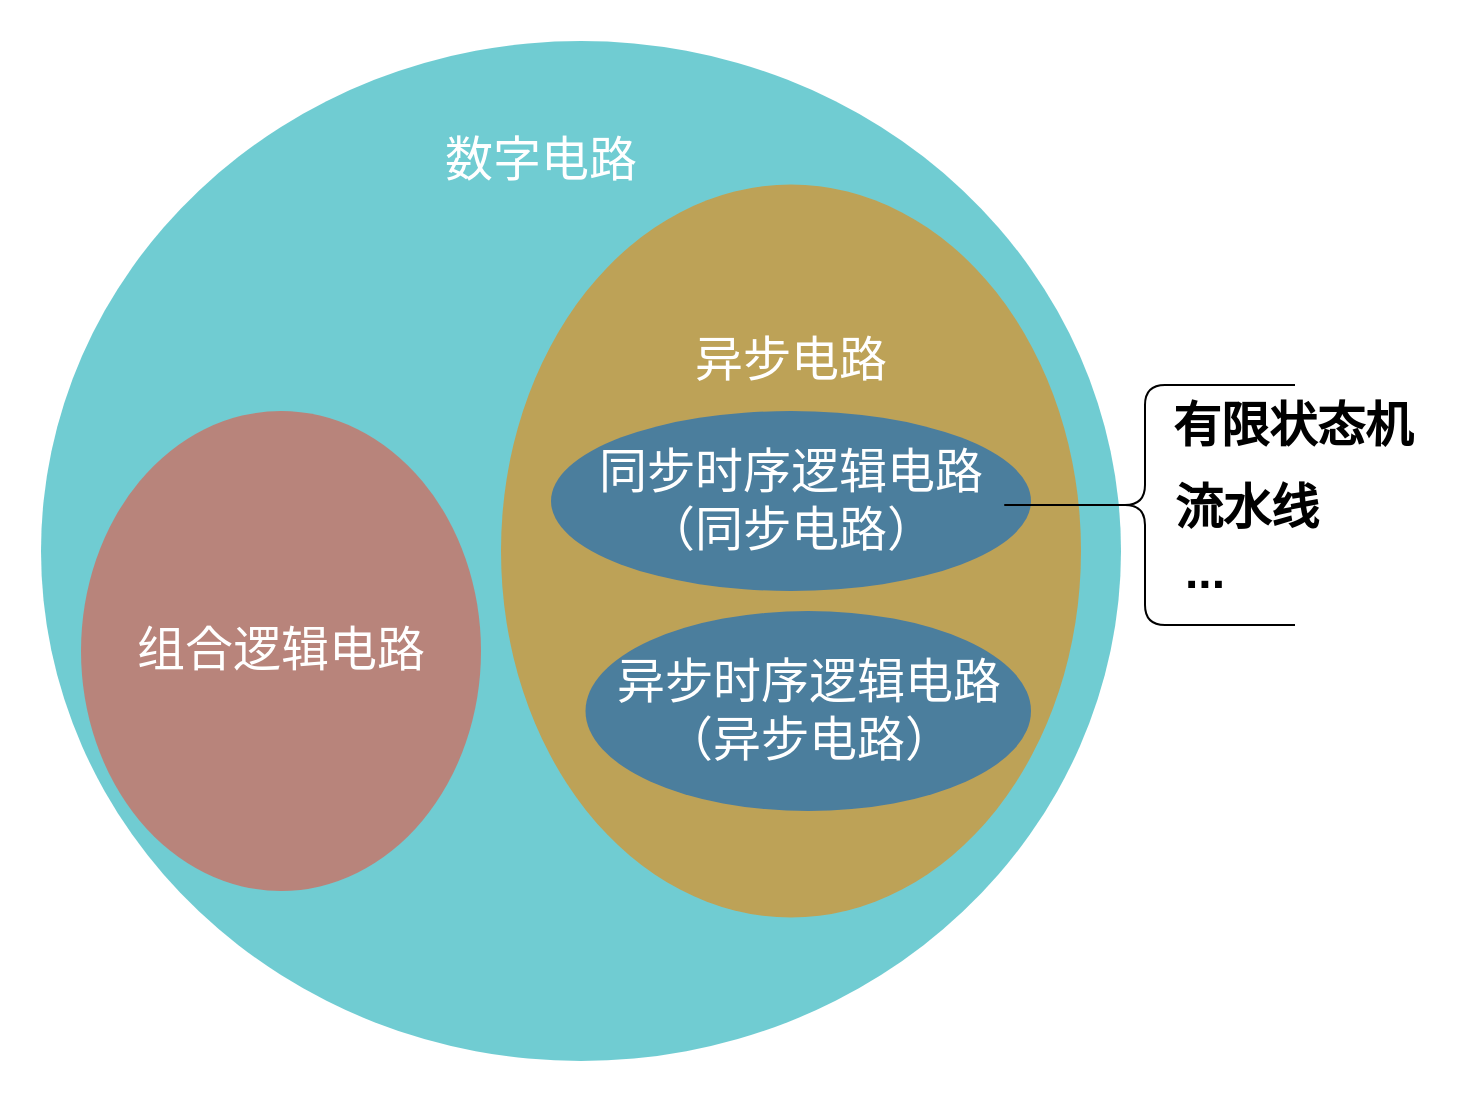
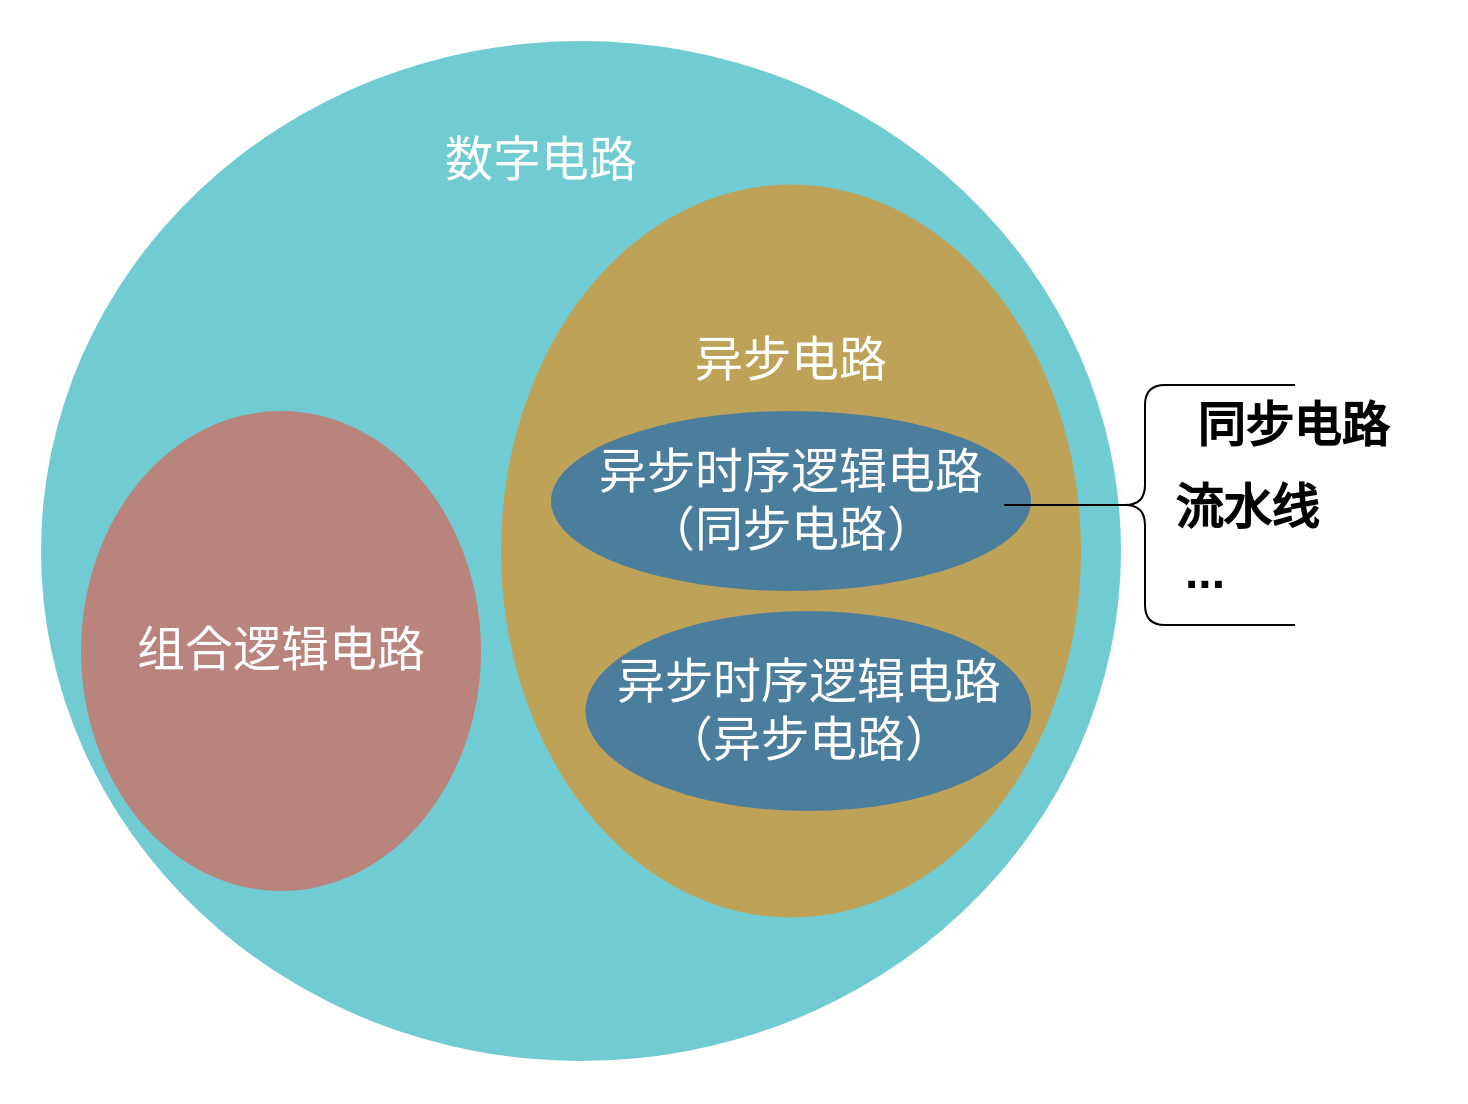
- <mxCell id="10" value="&lt;font color=&quot;#000000&quot;&gt;&lt;b&gt;有限状态机&lt;/b&gt;&lt;/font&gt;" style="text;fontSize=24;align=center;verticalAlign=middle;html=1;fontColor=#FFFFFF;" vertex="1" parent="1"><mxGeometry x="579" y="196" width="133" height="34" as="geometry" /></mxCell>
+ <mxCell id="10" value="&lt;font color=&quot;#000000&quot;&gt;&lt;b&gt;同步电路&lt;/b&gt;&lt;/font&gt;" style="text;fontSize=24;align=center;verticalAlign=middle;html=1;fontColor=#FFFFFF;" vertex="1" parent="1"><mxGeometry x="579" y="196" width="133" height="34" as="geometry" /></mxCell>
- <mxCell id="7" value="&lt;font style=&quot;font-size: 24px&quot;&gt;同步时序逻辑电路&lt;br&gt;（同步电路）&lt;/font&gt;" style="ellipse;opacity=60;strokeColor=none;html=1;fontColor=#FFFFFF;fillColor=#0066CC;" vertex="1" parent="1"><mxGeometry x="275" y="205" width="240" height="90" as="geometry" /></mxCell>
+ <mxCell id="7" value="&lt;font style=&quot;font-size: 24px&quot;&gt;异步时序逻辑电路&lt;br&gt;（同步电路）&lt;/font&gt;" style="ellipse;opacity=60;strokeColor=none;html=1;fontColor=#FFFFFF;fillColor=#0066CC;" vertex="1" parent="1"><mxGeometry x="275" y="205" width="240" height="90" as="geometry" /></mxCell>
